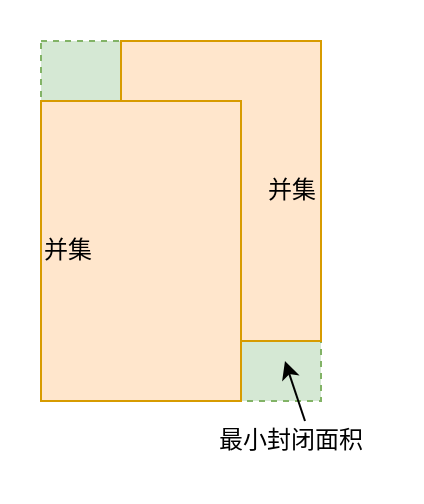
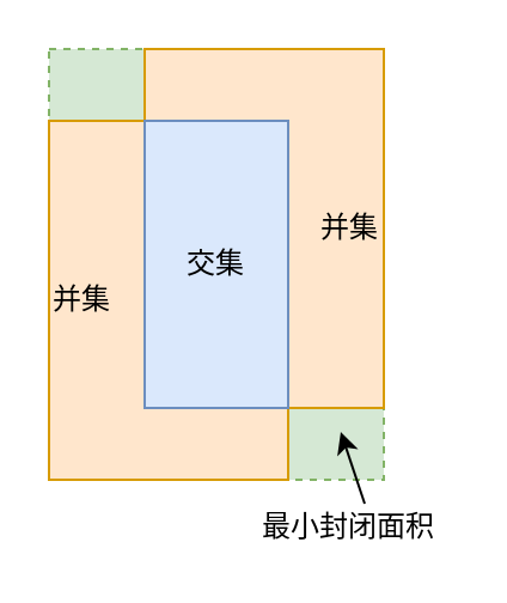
+ <mxCell id="5" value="交集" style="rounded=0;whiteSpace=wrap;html=1;gradientDirection=north;strokeColor=#6c8ebf;fillColor=#dae8fc;" vertex="1" parent="1"><mxGeometry x="60" y="50" width="60" height="120" as="geometry" /></mxCell>
